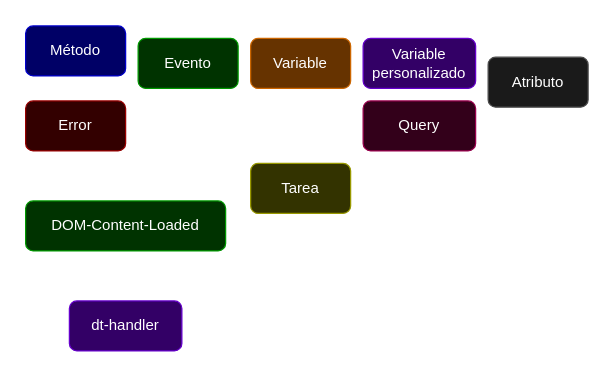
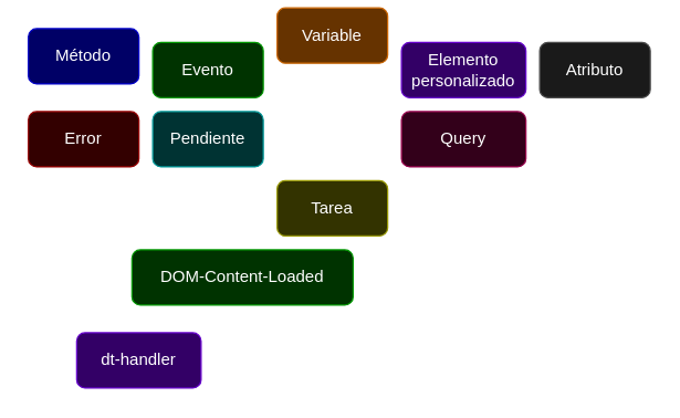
- <mxCell id="5" value="Variable" style="rounded=1;whiteSpace=wrap;html=1;fillColor=#663300;fontColor=#ffffff;strokeColor=#CC6600;gradientColor=none;" parent="1" vertex="1"><mxGeometry x="200" y="30" width="80" height="40" as="geometry" /></mxCell>
+ <mxCell id="5" value="Variable" style="rounded=1;whiteSpace=wrap;html=1;fillColor=#663300;fontColor=#ffffff;strokeColor=#CC6600;gradientColor=none;" parent="1" vertex="1"><mxGeometry x="200" y="5" width="80" height="40" as="geometry" /></mxCell>
- <mxCell id="2" value="Variable&lt;br&gt;personalizado" style="rounded=1;whiteSpace=wrap;html=1;fillColor=#330066;fontColor=#ffffff;strokeColor=#6600CC;gradientColor=none;" parent="1" vertex="1"><mxGeometry x="290" y="30" width="90" height="40" as="geometry" /></mxCell>
+ <mxCell id="2" value="Elemento&lt;br&gt;personalizado" style="rounded=1;whiteSpace=wrap;html=1;fillColor=#330066;fontColor=#ffffff;strokeColor=#6600CC;gradientColor=none;" parent="1" vertex="1"><mxGeometry x="290" y="30" width="90" height="40" as="geometry" /></mxCell>
- <mxCell id="12" value="Atributo" style="rounded=1;whiteSpace=wrap;html=1;fillColor=#1A1A1A;fontColor=#ffffff;strokeColor=#4D4D4D;gradientColor=none;" parent="1" vertex="1"><mxGeometry x="390" y="45" width="80" height="40" as="geometry" /></mxCell>
+ <mxCell id="12" value="Atributo" style="rounded=1;whiteSpace=wrap;html=1;fillColor=#1A1A1A;fontColor=#ffffff;strokeColor=#4D4D4D;gradientColor=none;" parent="1" vertex="1"><mxGeometry x="390" y="30" width="80" height="40" as="geometry" /></mxCell>
+ <mxCell id="8" value="Pendiente" style="rounded=1;whiteSpace=wrap;html=1;fillColor=#003333;fontColor=#ffffff;strokeColor=#009999;gradientColor=none;" parent="1" vertex="1"><mxGeometry x="110" y="80" width="80" height="40" as="geometry" /></mxCell>
- <mxCell id="9" value="DOM-Content-Loaded" style="rounded=1;whiteSpace=wrap;html=1;fillColor=#003300;fontColor=#ffffff;strokeColor=#009900;gradientColor=none;" parent="1" vertex="1"><mxGeometry x="20" y="160" width="160" height="40" as="geometry" /></mxCell>
+ <mxCell id="9" value="DOM-Content-Loaded" style="rounded=1;whiteSpace=wrap;html=1;fillColor=#003300;fontColor=#ffffff;strokeColor=#009900;gradientColor=none;" parent="1" vertex="1"><mxGeometry x="95" y="180" width="160" height="40" as="geometry" /></mxCell>
